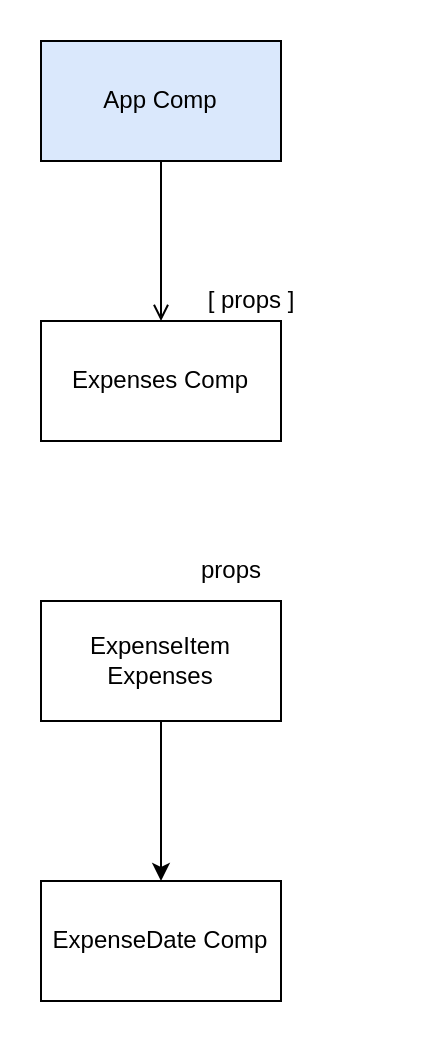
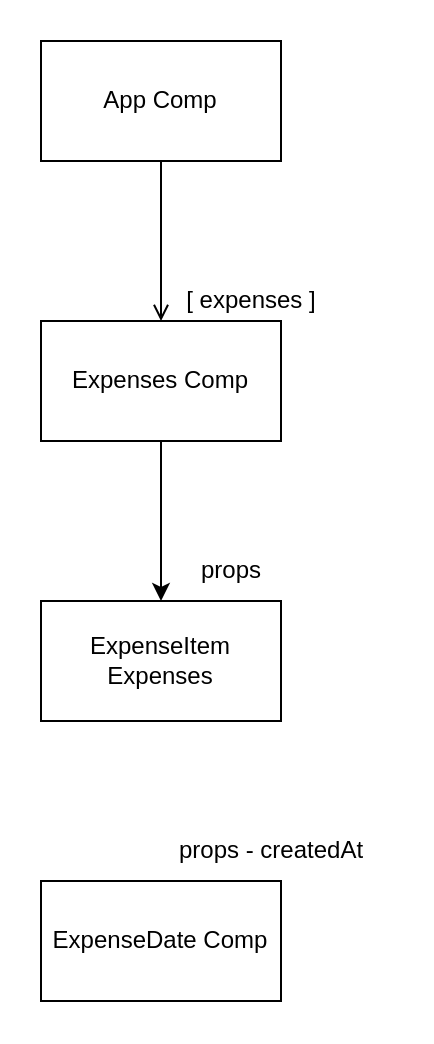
- <mxCell id="3" value="App Comp" style="rounded=0;whiteSpace=wrap;html=1;fillColor=#dae8fc;" vertex="1" parent="1"><mxGeometry x="20" y="20" width="120" height="60" as="geometry" /></mxCell>
+ <mxCell id="3" value="App Comp" style="rounded=0;whiteSpace=wrap;html=1;" vertex="1" parent="1"><mxGeometry x="20" y="20" width="120" height="60" as="geometry" /></mxCell>
- <mxCell id="8" value="[ props ]" style="text;html=1;align=center;verticalAlign=middle;resizable=0;points=[];autosize=1;strokeColor=none;fillColor=none;" vertex="1" parent="1"><mxGeometry x="80" y="135" width="90" height="30" as="geometry" /></mxCell>
+ <mxCell id="8" value="[ expenses ]" style="text;html=1;align=center;verticalAlign=middle;resizable=0;points=[];autosize=1;strokeColor=none;fillColor=none;" vertex="1" parent="1"><mxGeometry x="80" y="135" width="90" height="30" as="geometry" /></mxCell>
+ <mxCell id="4" value="" style="edgeStyle=orthogonalEdgeStyle;rounded=0;orthogonalLoop=1;jettySize=auto;html=1;" edge="1" parent="1" source="5" target="7"><mxGeometry relative="1" as="geometry" /></mxCell>
- <mxCell id="6" value="" style="edgeStyle=orthogonalEdgeStyle;rounded=0;orthogonalLoop=1;jettySize=auto;html=1;" edge="1" parent="1" source="7" target="10"><mxGeometry relative="1" as="geometry" /></mxCell>
+ <mxCell id="11" value="props - createdAt" style="text;html=1;align=center;verticalAlign=middle;resizable=0;points=[];autosize=1;strokeColor=none;fillColor=none;" vertex="1" parent="1"><mxGeometry x="75" y="410" width="120" height="30" as="geometry" /></mxCell>
